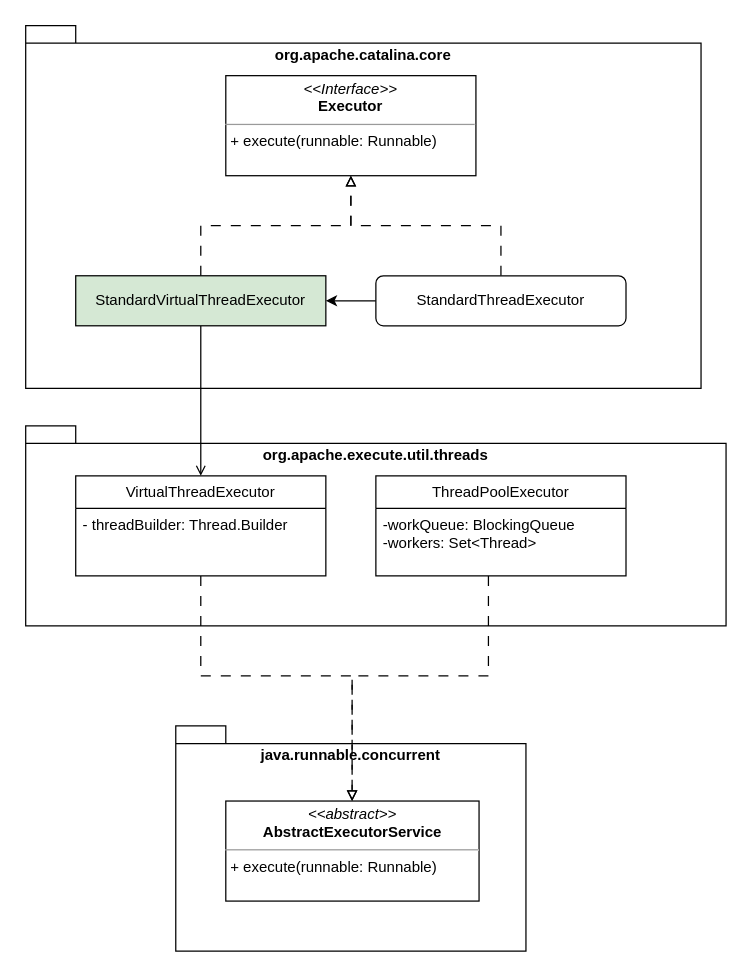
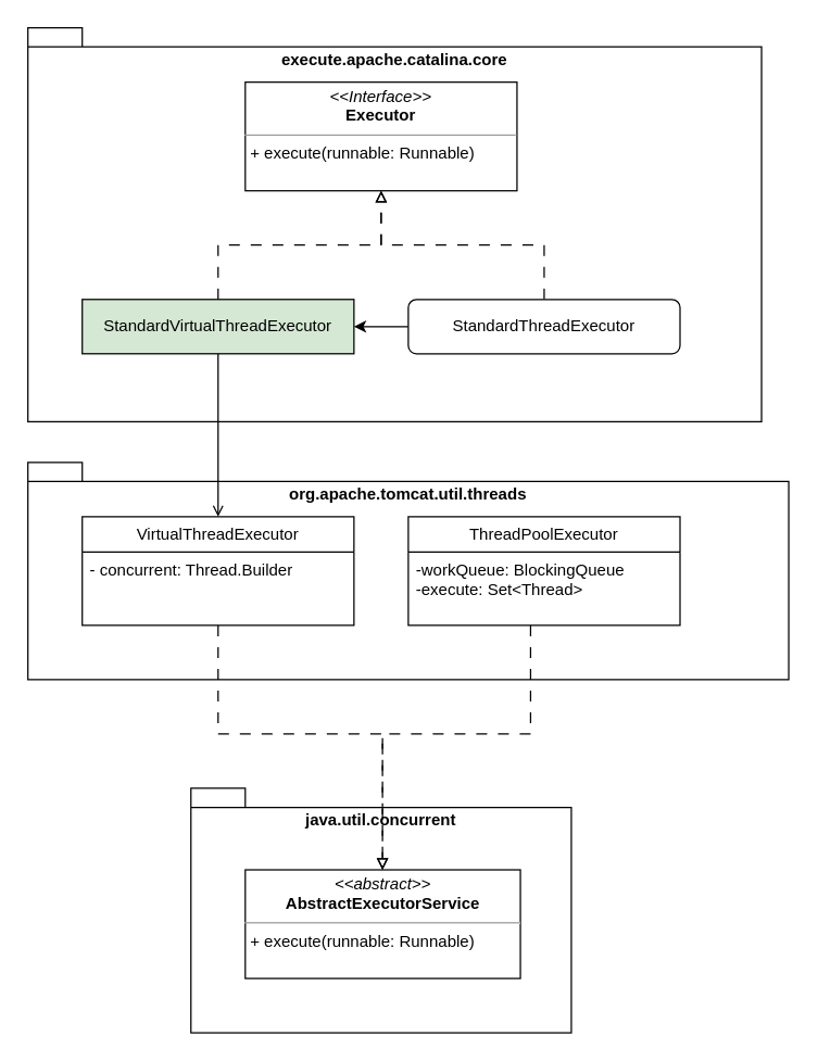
- <mxCell id="3" value="org.apache.catalina.core" style="shape=folder;fontStyle=1;spacingTop=10;tabWidth=40;tabHeight=14;tabPosition=left;html=1;whiteSpace=wrap;verticalAlign=top;" vertex="1" parent="1"><mxGeometry x="20" y="20" width="540" height="290" as="geometry" /></mxCell>
+ <mxCell id="3" value="execute.apache.catalina.core" style="shape=folder;fontStyle=1;spacingTop=10;tabWidth=40;tabHeight=14;tabPosition=left;html=1;whiteSpace=wrap;verticalAlign=top;" vertex="1" parent="1"><mxGeometry x="20" y="20" width="540" height="290" as="geometry" /></mxCell>
- <mxCell id="2" value="org.apache.execute.util.threads" style="shape=folder;fontStyle=1;spacingTop=10;tabWidth=40;tabHeight=14;tabPosition=left;html=1;whiteSpace=wrap;verticalAlign=top;" vertex="1" parent="1"><mxGeometry x="20" y="340" width="560" height="160" as="geometry" /></mxCell>
+ <mxCell id="2" value="org.apache.tomcat.util.threads" style="shape=folder;fontStyle=1;spacingTop=10;tabWidth=40;tabHeight=14;tabPosition=left;html=1;whiteSpace=wrap;verticalAlign=top;" vertex="1" parent="1"><mxGeometry x="20" y="340" width="560" height="160" as="geometry" /></mxCell>
- <mxCell id="12" value="- threadBuilder: Thread.Builder" style="text;strokeColor=none;fillColor=none;align=left;verticalAlign=top;spacingLeft=4;spacingRight=4;overflow=hidden;rotatable=0;points=[[0,0.5],[1,0.5]];portConstraint=eastwest;whiteSpace=wrap;html=1;" vertex="1" parent="11"><mxGeometry y="26" width="200" height="54" as="geometry" /></mxCell>
+ <mxCell id="12" value="- concurrent: Thread.Builder" style="text;strokeColor=none;fillColor=none;align=left;verticalAlign=top;spacingLeft=4;spacingRight=4;overflow=hidden;rotatable=0;points=[[0,0.5],[1,0.5]];portConstraint=eastwest;whiteSpace=wrap;html=1;" vertex="1" parent="11"><mxGeometry y="26" width="200" height="54" as="geometry" /></mxCell>
- <mxCell id="14" value="-workQueue: BlockingQueue&lt;br&gt;-workers: Set&amp;lt;Thread&amp;gt;" style="text;strokeColor=none;fillColor=none;align=left;verticalAlign=top;spacingLeft=4;spacingRight=4;overflow=hidden;rotatable=0;points=[[0,0.5],[1,0.5]];portConstraint=eastwest;whiteSpace=wrap;html=1;" vertex="1" parent="13"><mxGeometry y="26" width="200" height="54" as="geometry" /></mxCell>
+ <mxCell id="14" value="-workQueue: BlockingQueue&lt;br&gt;-execute: Set&amp;lt;Thread&amp;gt;" style="text;strokeColor=none;fillColor=none;align=left;verticalAlign=top;spacingLeft=4;spacingRight=4;overflow=hidden;rotatable=0;points=[[0,0.5],[1,0.5]];portConstraint=eastwest;whiteSpace=wrap;html=1;" vertex="1" parent="13"><mxGeometry y="26" width="200" height="54" as="geometry" /></mxCell>
- <mxCell id="15" value="java.runnable.concurrent" style="shape=folder;fontStyle=1;spacingTop=10;tabWidth=40;tabHeight=14;tabPosition=left;html=1;whiteSpace=wrap;verticalAlign=top;" vertex="1" parent="1"><mxGeometry x="140" y="580" width="280" height="180" as="geometry" /></mxCell>
+ <mxCell id="15" value="java.util.concurrent" style="shape=folder;fontStyle=1;spacingTop=10;tabWidth=40;tabHeight=14;tabPosition=left;html=1;whiteSpace=wrap;verticalAlign=top;" vertex="1" parent="1"><mxGeometry x="140" y="580" width="280" height="180" as="geometry" /></mxCell>
